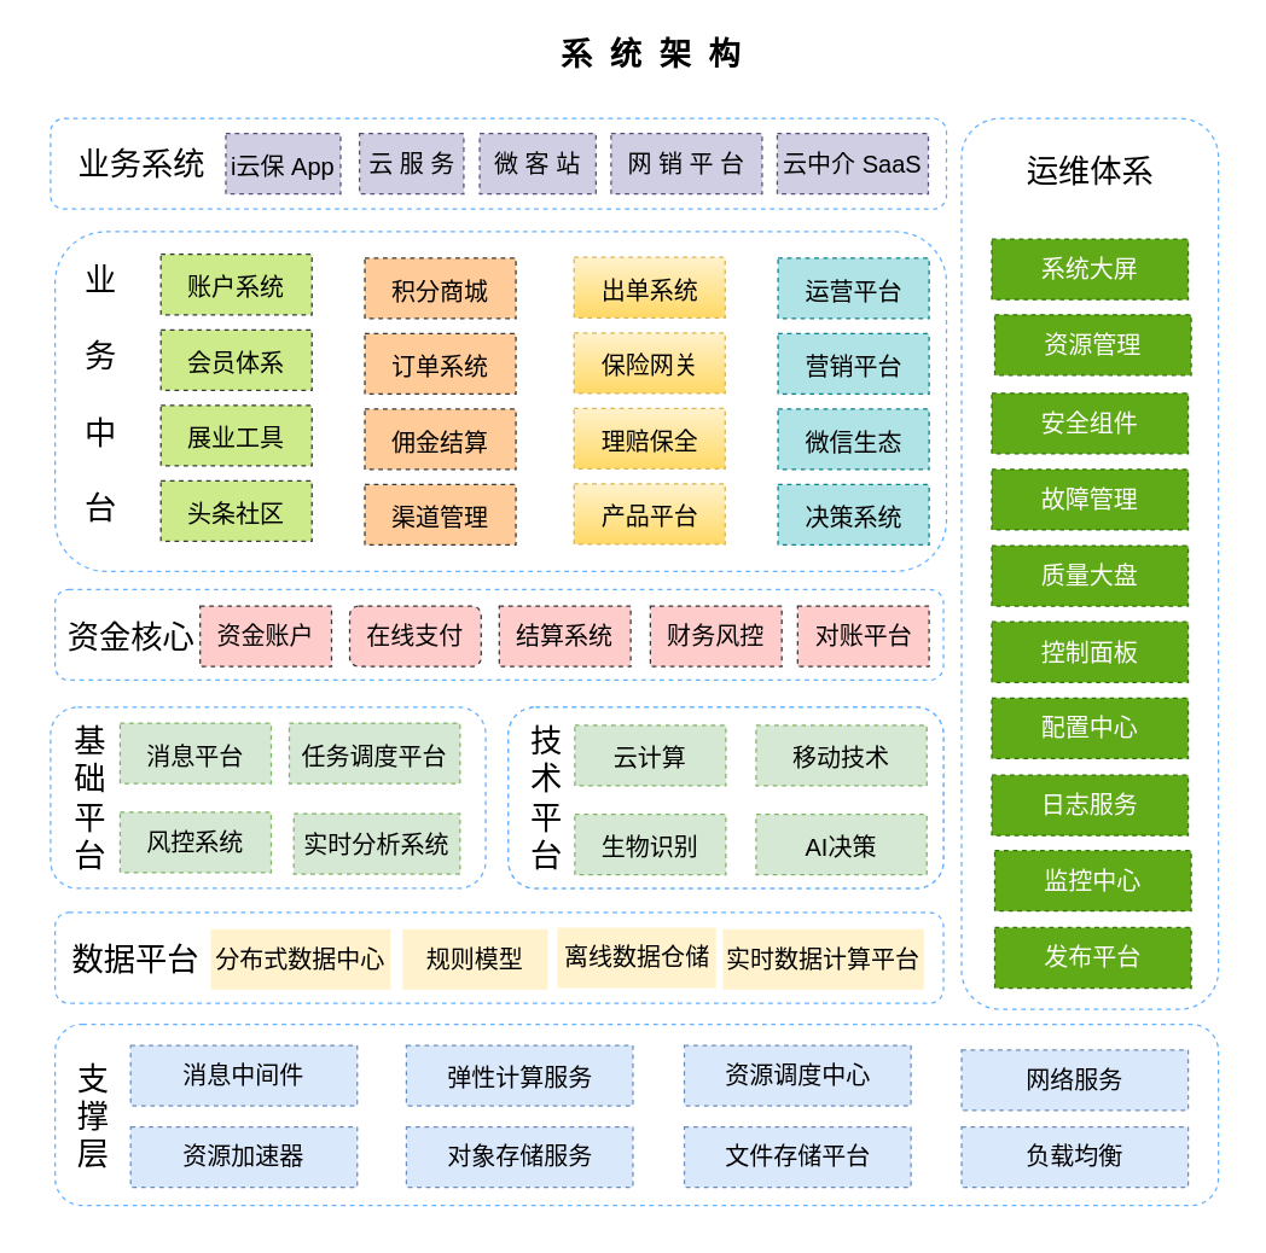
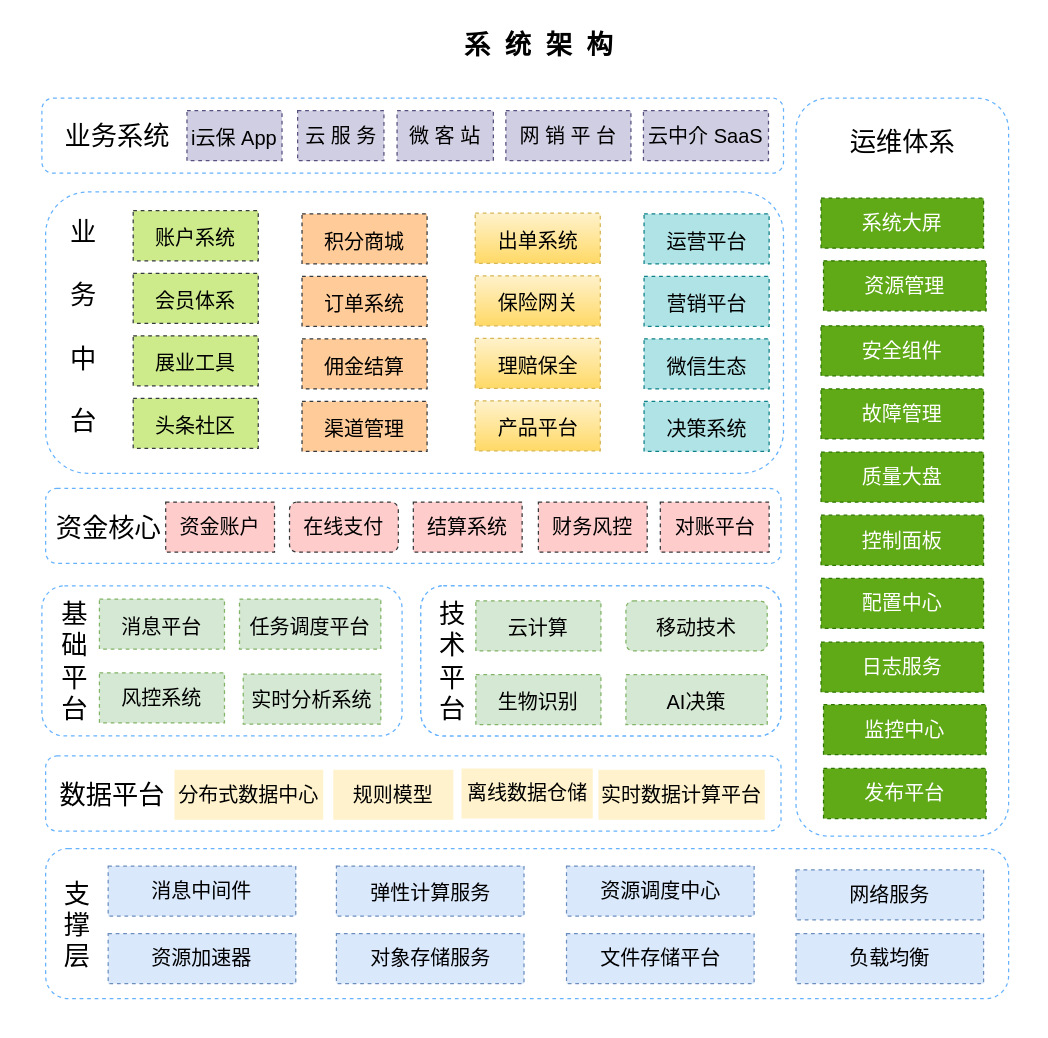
- <mxCell id="37" value="&lt;font style=&quot;font-size: 16px&quot;&gt;移动技术&lt;/font&gt;" style="rounded=0;whiteSpace=wrap;html=1;dashed=1;strokeColor=#82b366;fontSize=21;fillColor=#d5e8d4;" vertex="1" parent="1"><mxGeometry x="500" y="480" width="113" height="40" as="geometry" /></mxCell>
+ <mxCell id="37" value="&lt;font style=&quot;font-size: 16px&quot;&gt;移动技术&lt;/font&gt;" style="whiteSpace=wrap;html=1;dashed=1;strokeColor=#82b366;fontSize=21;fillColor=#d5e8d4;rounded=1;" vertex="1" parent="1"><mxGeometry x="500" y="480" width="113" height="40" as="geometry" /></mxCell>
